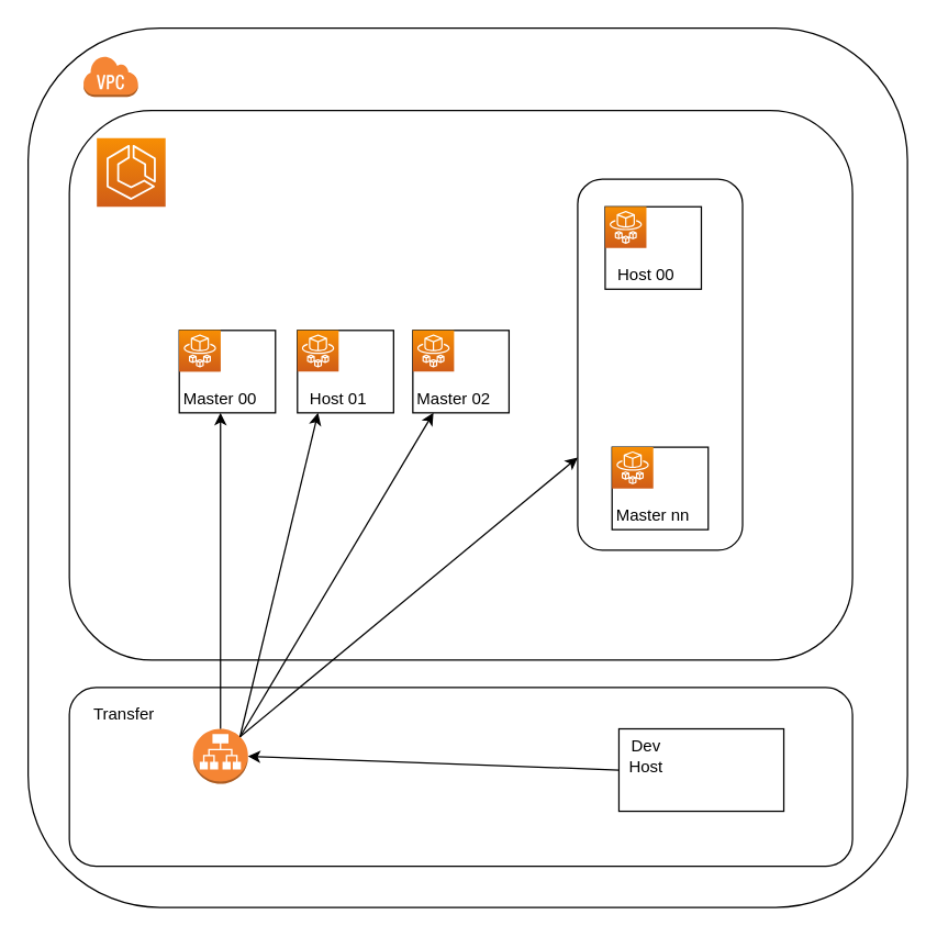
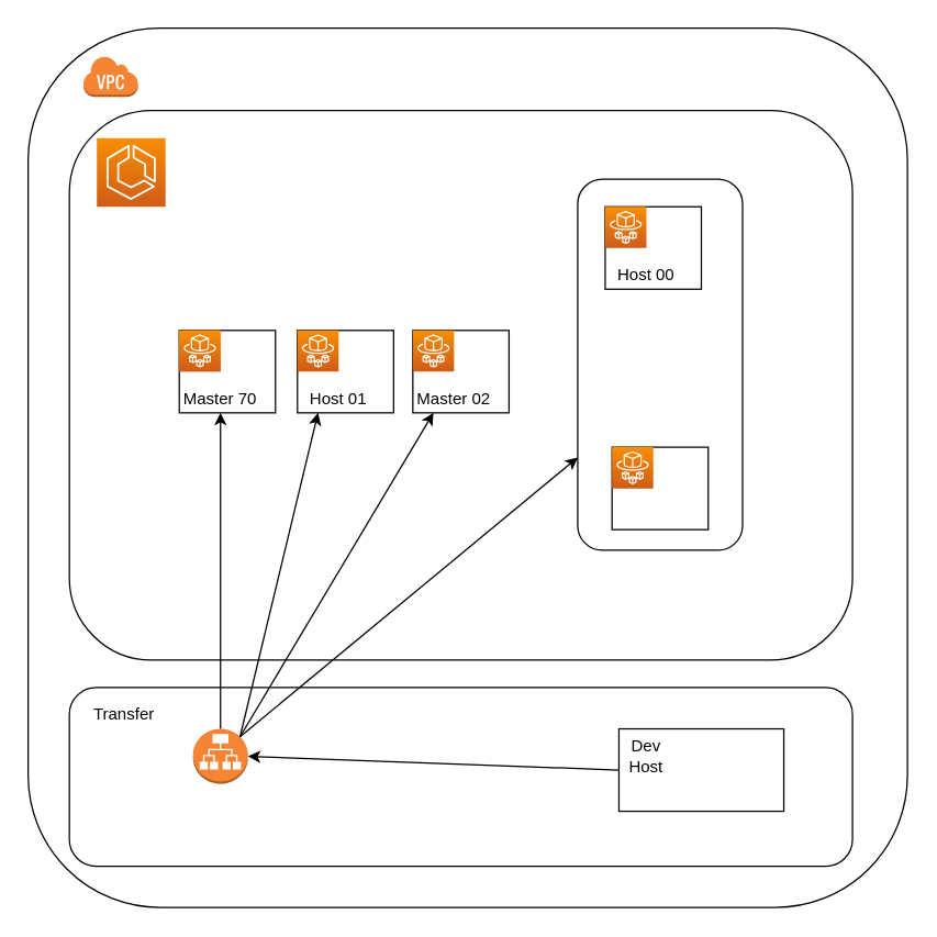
- <mxCell id="13" value="Master 00" style="text;html=1;strokeColor=none;fillColor=none;align=center;verticalAlign=middle;whiteSpace=wrap;rounded=0;" vertex="1" parent="1"><mxGeometry x="130" y="280" width="60" height="20" as="geometry" /></mxCell>
+ <mxCell id="13" value="Master 70" style="text;html=1;strokeColor=none;fillColor=none;align=center;verticalAlign=middle;whiteSpace=wrap;rounded=0;" vertex="1" parent="1"><mxGeometry x="130" y="280" width="60" height="20" as="geometry" /></mxCell>
- <mxCell id="26" value="Master nn" style="text;html=1;strokeColor=none;fillColor=none;align=center;verticalAlign=middle;whiteSpace=wrap;rounded=0;" vertex="1" parent="1"><mxGeometry x="445" y="365" width="60" height="20" as="geometry" /></mxCell>
